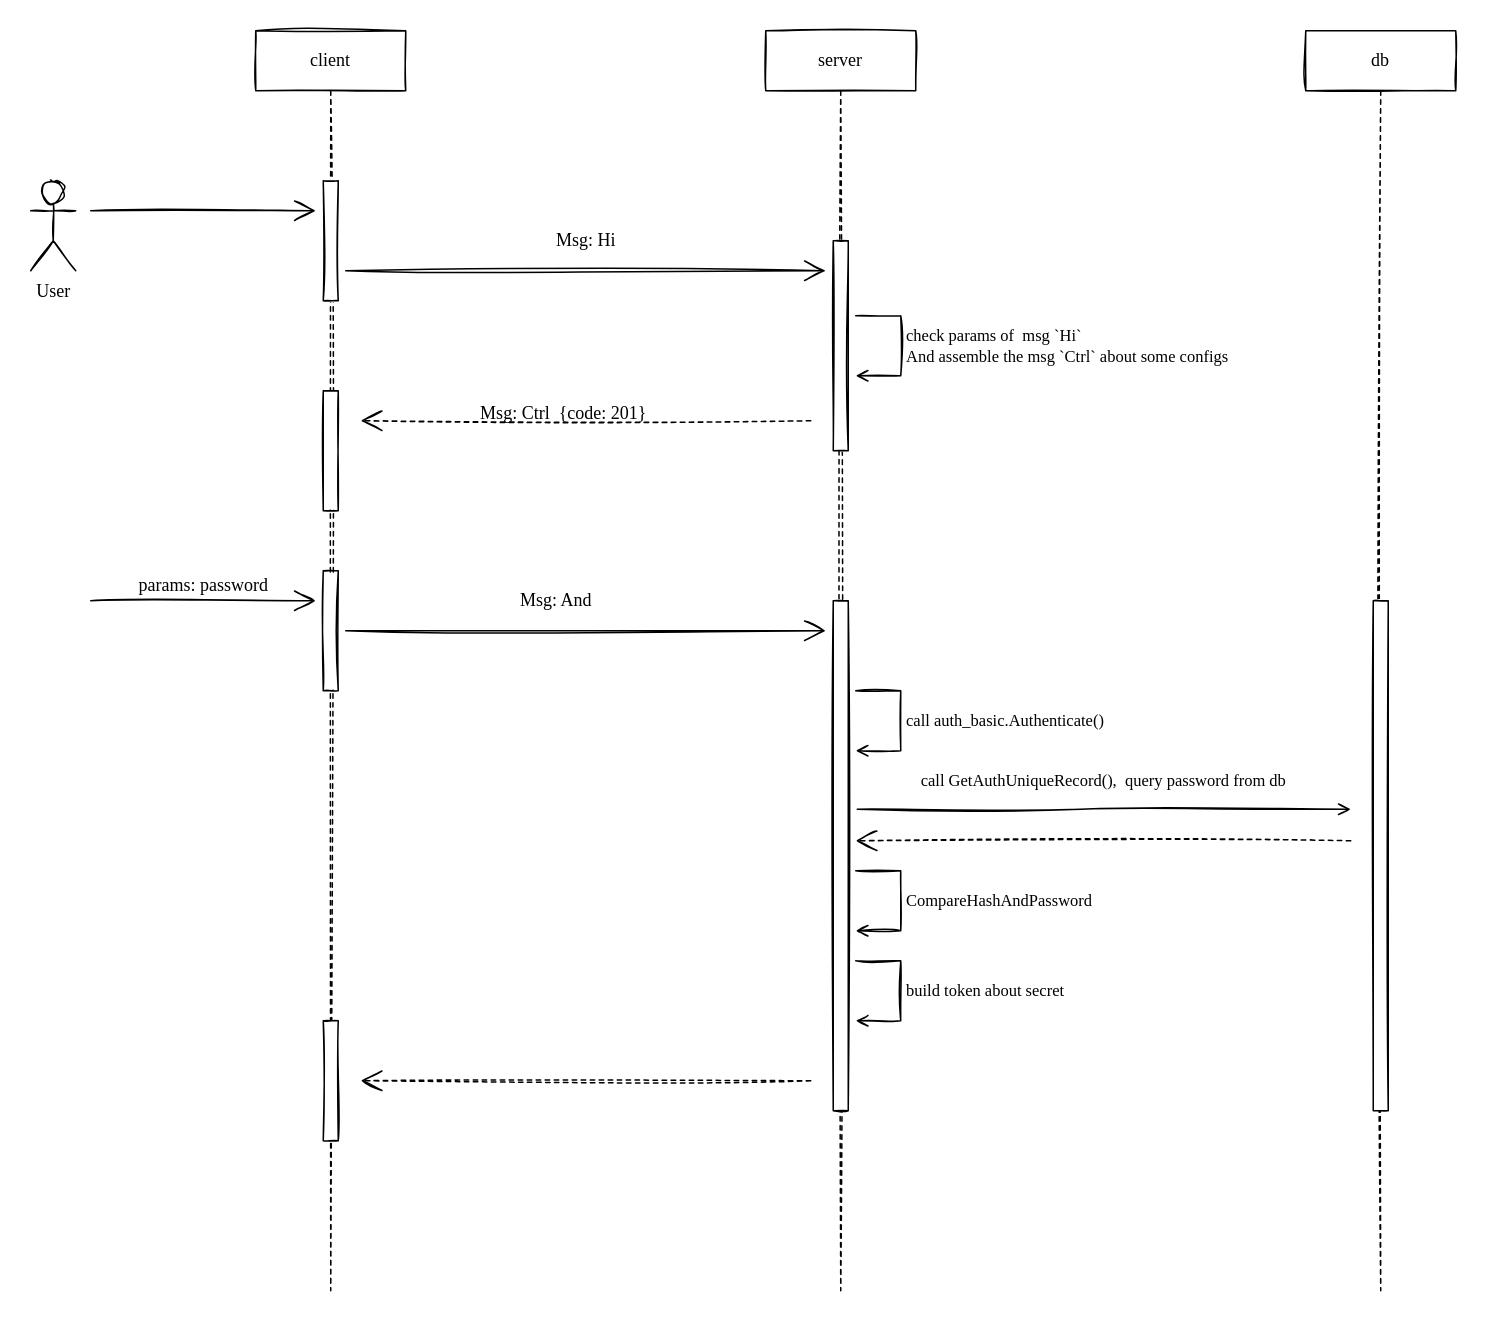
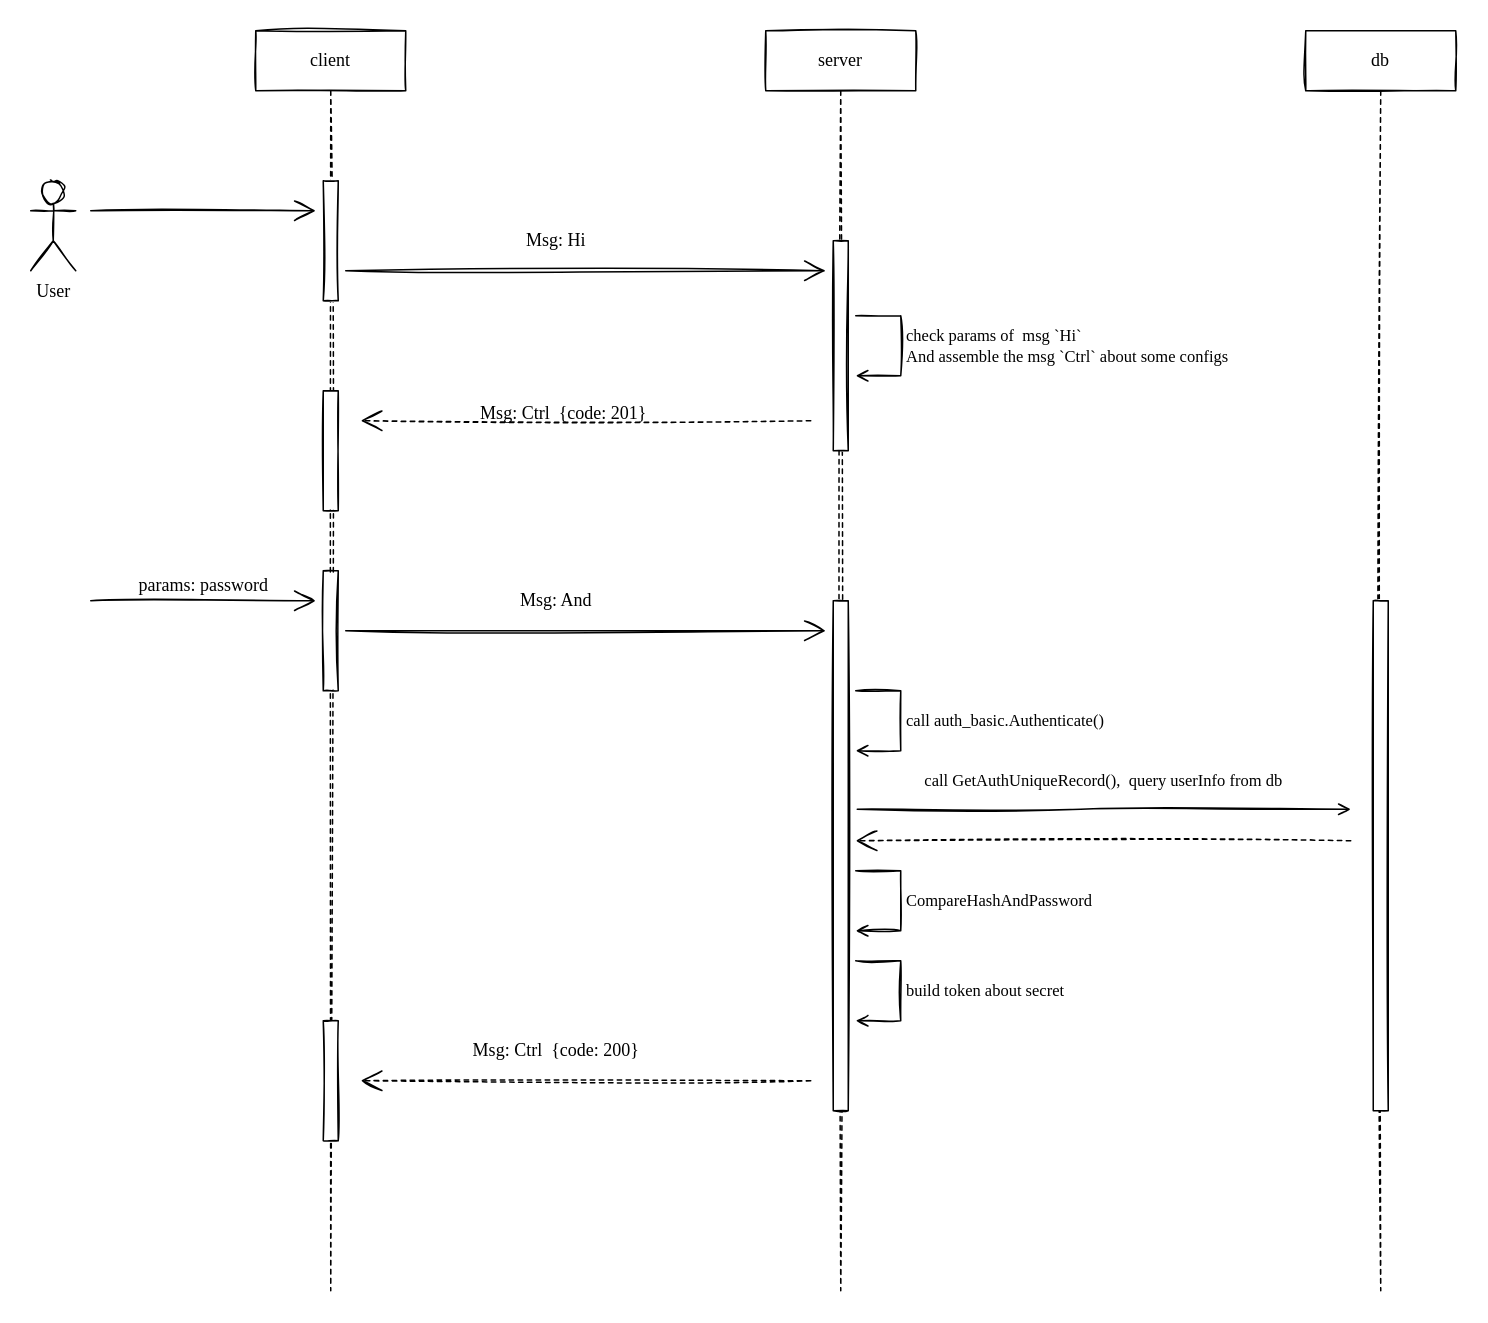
- <mxCell id="16" value="Msg: Hi" style="text;html=1;resizable=0;autosize=1;align=center;verticalAlign=middle;points=[];fillColor=none;strokeColor=none;rounded=0;sketch=1;fontFamily=Comic Sans MS;" parent="1" vertex="1"><mxGeometry x="360" y="150" width="60" height="20" as="geometry" /></mxCell>
+ <mxCell id="16" value="Msg: Hi" style="text;html=1;resizable=0;autosize=1;align=center;verticalAlign=middle;points=[];fillColor=none;strokeColor=none;rounded=0;sketch=1;fontFamily=Comic Sans MS;" parent="1" vertex="1"><mxGeometry x="340" y="150" width="60" height="20" as="geometry" /></mxCell>
- <mxCell id="29" value="&lt;span style=&quot;font-size: 11px; text-align: left; background-color: rgb(255, 255, 255);&quot;&gt;call&amp;nbsp;GetAuthUniqueRecord(),&amp;nbsp; query password from db&lt;/span&gt;" style="text;html=1;resizable=0;autosize=1;align=center;verticalAlign=middle;points=[];fillColor=none;strokeColor=none;rounded=0;sketch=1;fontFamily=Comic Sans MS;" parent="1" vertex="1"><mxGeometry x="590" y="510" width="290" height="20" as="geometry" /></mxCell>
+ <mxCell id="29" value="&lt;span style=&quot;font-size: 11px; text-align: left; background-color: rgb(255, 255, 255);&quot;&gt;call&amp;nbsp;GetAuthUniqueRecord(),&amp;nbsp; query userInfo from db&lt;/span&gt;" style="text;html=1;resizable=0;autosize=1;align=center;verticalAlign=middle;points=[];fillColor=none;strokeColor=none;rounded=0;sketch=1;fontFamily=Comic Sans MS;" parent="1" vertex="1"><mxGeometry x="590" y="510" width="290" height="20" as="geometry" /></mxCell>
+ <mxCell id="26" value="Msg: Ctrl&amp;nbsp; {code: 200}" style="text;html=1;resizable=0;autosize=1;align=center;verticalAlign=middle;points=[];fillColor=none;strokeColor=none;rounded=0;sketch=1;fontFamily=Comic Sans MS;" parent="1" vertex="1"><mxGeometry x="300" y="690" width="140" height="20" as="geometry" /></mxCell>
